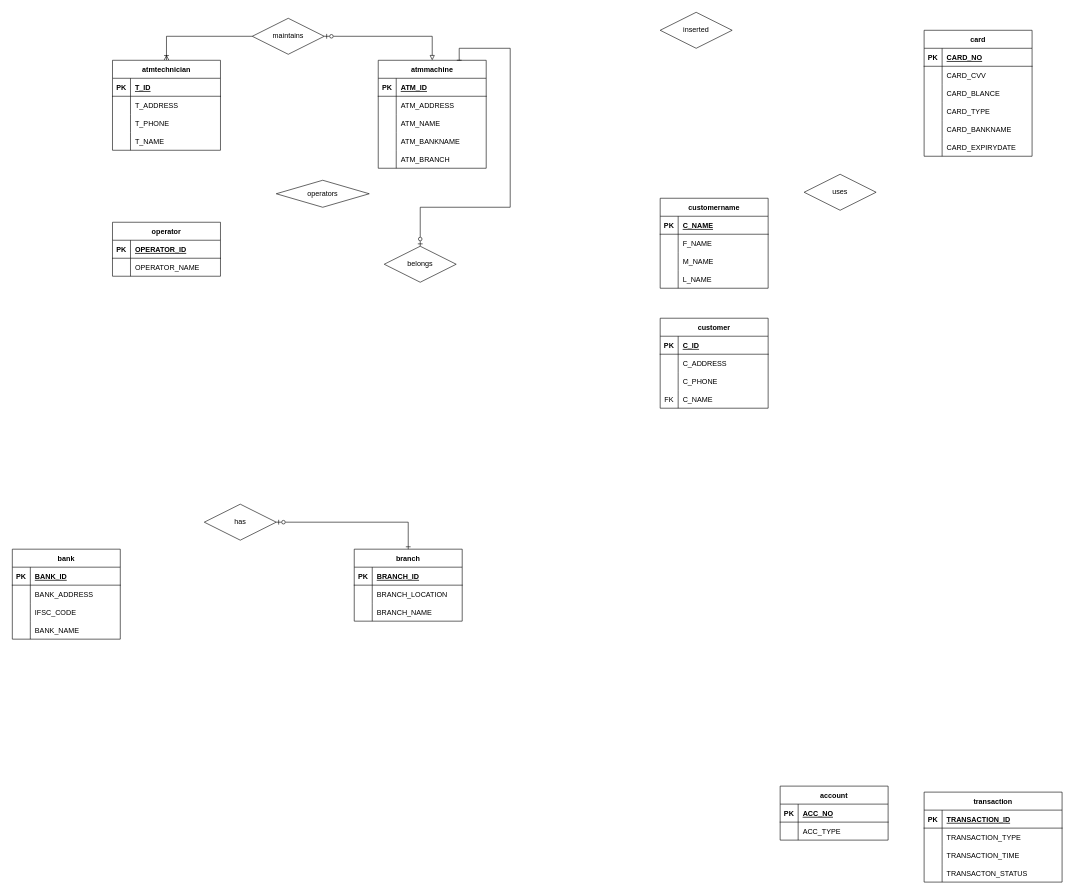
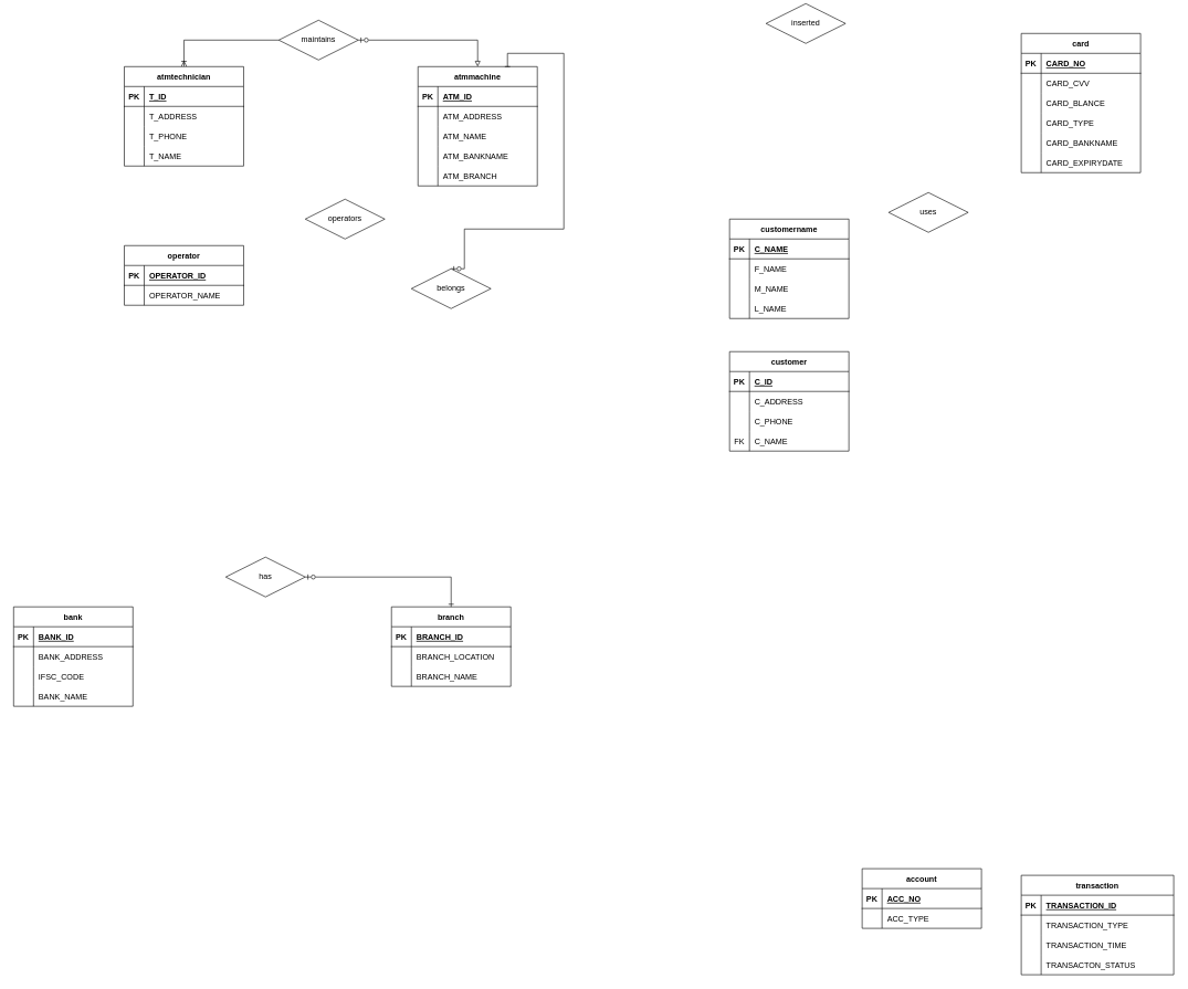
- <mxCell id="135" value="inserted" style="shape=rhombus;perimeter=rhombusPerimeter;whiteSpace=wrap;html=1;align=center;" vertex="1" parent="1"><mxGeometry x="1100" y="20" width="120" height="60" as="geometry" /></mxCell>
+ <mxCell id="135" value="inserted" style="shape=rhombus;perimeter=rhombusPerimeter;whiteSpace=wrap;html=1;align=center;" vertex="1" parent="1"><mxGeometry x="1155" y="5" width="120" height="60" as="geometry" /></mxCell>
- <mxCell id="129" value="operators" style="shape=rhombus;perimeter=rhombusPerimeter;whiteSpace=wrap;html=1;align=center;" vertex="1" parent="1"><mxGeometry x="460" y="300" width="155" height="45" as="geometry" /></mxCell>
+ <mxCell id="129" value="operators" style="shape=rhombus;perimeter=rhombusPerimeter;whiteSpace=wrap;html=1;align=center;" vertex="1" parent="1"><mxGeometry x="460" y="300" width="120" height="60" as="geometry" /></mxCell>
- <mxCell id="131" value="belongs" style="shape=rhombus;perimeter=rhombusPerimeter;whiteSpace=wrap;html=1;align=center;" vertex="1" parent="1"><mxGeometry x="640" y="410" width="120" height="60" as="geometry" /></mxCell>
+ <mxCell id="131" value="belongs" style="shape=rhombus;perimeter=rhombusPerimeter;whiteSpace=wrap;html=1;align=center;" vertex="1" parent="1"><mxGeometry x="620" y="405" width="120" height="60" as="geometry" /></mxCell>
